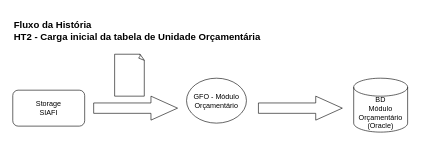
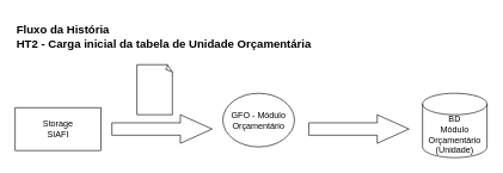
- <mxCell id="4" value="Storage&lt;div&gt;SIAFI&lt;/div&gt;" style="rounded=1;whiteSpace=wrap;html=1;" vertex="1" parent="1"><mxGeometry x="20" y="150" width="120" height="60" as="geometry" /></mxCell>
+ <mxCell id="4" value="Storage&lt;div&gt;SIAFI&lt;/div&gt;" style="whiteSpace=wrap;html=1;rounded=0;" vertex="1" parent="1"><mxGeometry x="20" y="150" width="120" height="60" as="geometry" /></mxCell>
- <mxCell id="2" value="BD&lt;div&gt;Módulo Orçamentário&lt;/div&gt;&lt;div&gt;(Oracle)&lt;/div&gt;" style="shape=cylinder3;whiteSpace=wrap;html=1;boundedLbl=1;backgroundOutline=1;size=15;" vertex="1" parent="1"><mxGeometry x="589" y="130" width="90" height="90" as="geometry" /></mxCell>
+ <mxCell id="2" value="BD&lt;div&gt;Módulo Orçamentário&lt;/div&gt;&lt;div&gt;(Unidade)&lt;/div&gt;" style="shape=cylinder3;whiteSpace=wrap;html=1;boundedLbl=1;backgroundOutline=1;size=15;" vertex="1" parent="1"><mxGeometry x="589" y="130" width="90" height="90" as="geometry" /></mxCell>
